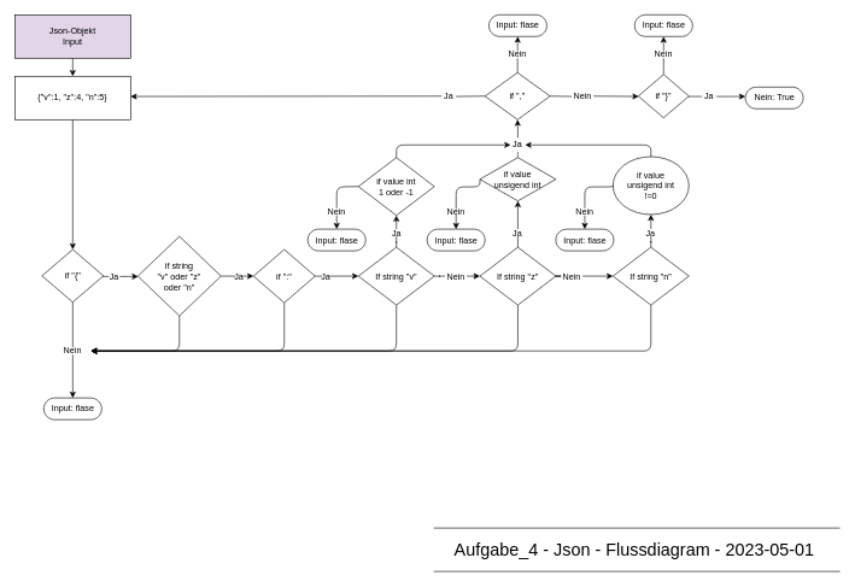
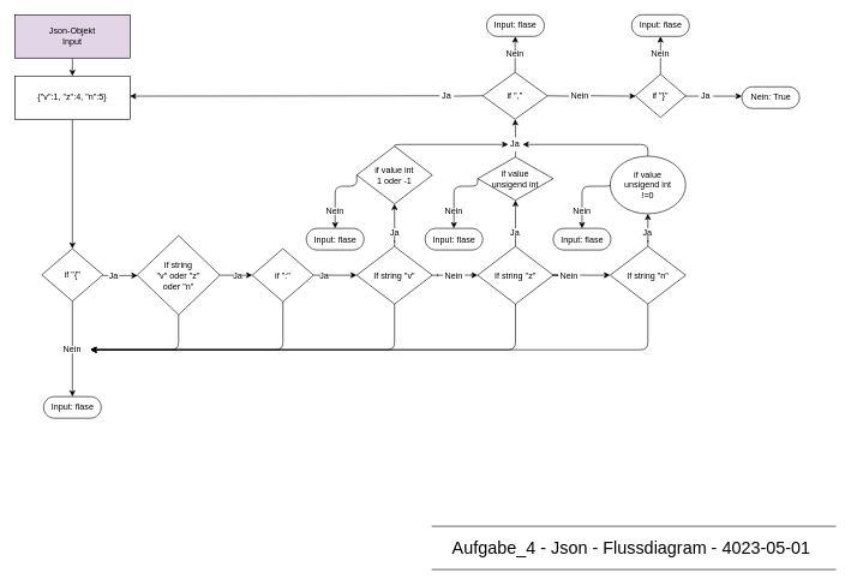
- <mxCell id="31" value="if value int&lt;br&gt;1 oder -1" style="rhombus;whiteSpace=wrap;html=1;" vertex="1" parent="1"><mxGeometry x="495" y="217.5" width="105" height="80" as="geometry" /></mxCell>
+ <mxCell id="31" value="if value int&lt;br&gt;1 oder -1" style="rhombus;whiteSpace=wrap;html=1;" vertex="1" parent="1"><mxGeometry x="495" y="202.5" width="105" height="80" as="geometry" /></mxCell>
- <mxCell id="85" value="&lt;font style=&quot;font-size: 24px;&quot;&gt;Aufgabe_4 - Json - Flussdiagram - 2023-05-01&amp;nbsp;&lt;/font&gt;" style="shape=partialRectangle;whiteSpace=wrap;html=1;left=0;right=0;fillColor=none;fontFamily=Helvetica;" vertex="1" parent="1"><mxGeometry x="600" y="730" width="560" height="60" as="geometry" /></mxCell>
+ <mxCell id="85" value="&lt;font style=&quot;font-size: 24px;&quot;&gt;Aufgabe_4 - Json - Flussdiagram - 4023-05-01&amp;nbsp;&lt;/font&gt;" style="shape=partialRectangle;whiteSpace=wrap;html=1;left=0;right=0;fillColor=none;fontFamily=Helvetica;" vertex="1" parent="1"><mxGeometry x="600" y="730" width="560" height="60" as="geometry" /></mxCell>
